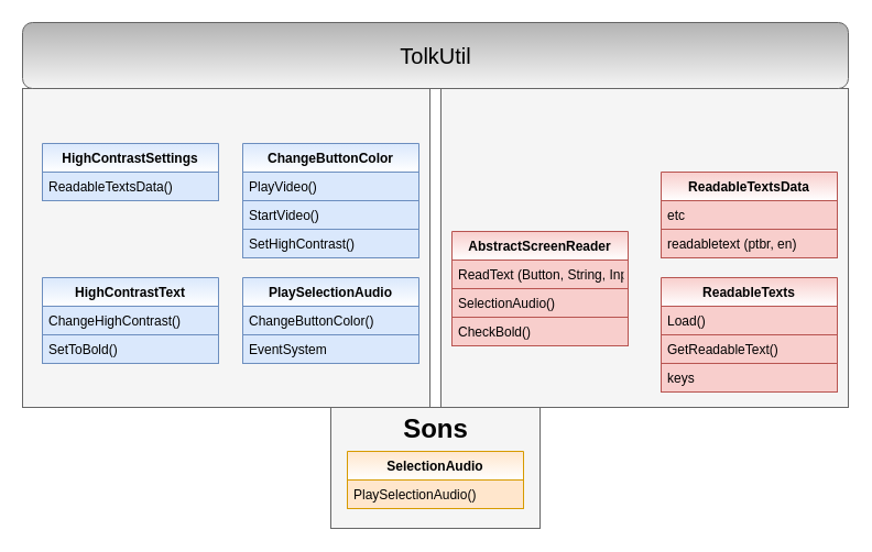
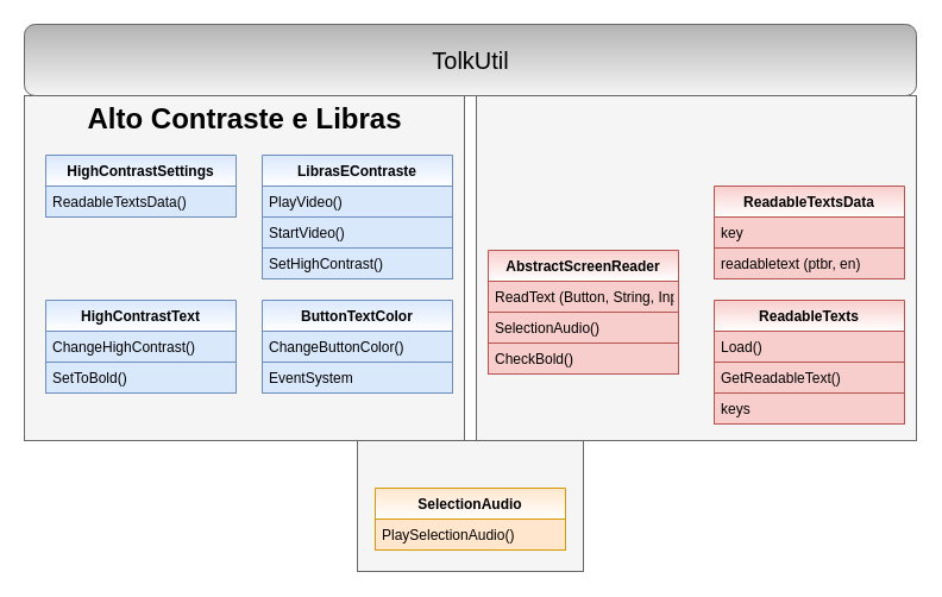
+ <mxCell id="31" value="Alto Contraste e Libras" style="text;strokeColor=none;fillColor=none;html=1;fontSize=24;fontStyle=1;verticalAlign=middle;align=center;" vertex="1" parent="1"><mxGeometry x="20" y="80" width="370" height="40" as="geometry" /></mxCell>
- <mxCell id="10" value="ChangeButtonColor" style="swimlane;fontStyle=1;align=center;verticalAlign=top;childLayout=stackLayout;horizontal=1;startSize=26;horizontalStack=0;resizeParent=1;resizeParentMax=0;resizeLast=0;collapsible=1;marginBottom=0;fillColor=#dae8fc;strokeColor=#6c8ebf;gradientColor=#ffffff;" vertex="1" parent="1"><mxGeometry x="220" y="130" width="160" height="104" as="geometry" /></mxCell>
+ <mxCell id="10" value="LibrasEContraste" style="swimlane;fontStyle=1;align=center;verticalAlign=top;childLayout=stackLayout;horizontal=1;startSize=26;horizontalStack=0;resizeParent=1;resizeParentMax=0;resizeLast=0;collapsible=1;marginBottom=0;fillColor=#dae8fc;strokeColor=#6c8ebf;gradientColor=#ffffff;" vertex="1" parent="1"><mxGeometry x="220" y="130" width="160" height="104" as="geometry" /></mxCell>
- <mxCell id="25" value="etc" style="text;strokeColor=#b85450;fillColor=#f8cecc;align=left;verticalAlign=top;spacingLeft=4;spacingRight=4;overflow=hidden;rotatable=0;points=[[0,0.5],[1,0.5]];portConstraint=eastwest;" vertex="1" parent="24"><mxGeometry y="26" width="160" height="26" as="geometry" /></mxCell>
+ <mxCell id="25" value="key" style="text;strokeColor=#b85450;fillColor=#f8cecc;align=left;verticalAlign=top;spacingLeft=4;spacingRight=4;overflow=hidden;rotatable=0;points=[[0,0.5],[1,0.5]];portConstraint=eastwest;" vertex="1" parent="24"><mxGeometry y="26" width="160" height="26" as="geometry" /></mxCell>
- <mxCell id="28" value="PlaySelectionAudio" style="swimlane;fontStyle=1;align=center;verticalAlign=top;childLayout=stackLayout;horizontal=1;startSize=26;horizontalStack=0;resizeParent=1;resizeParentMax=0;resizeLast=0;collapsible=1;marginBottom=0;fillColor=#dae8fc;strokeColor=#6c8ebf;gradientColor=#ffffff;swimlaneFillColor=none;rounded=0;shadow=0;comic=0;" vertex="1" parent="1"><mxGeometry x="220" y="252" width="160" height="78" as="geometry" /></mxCell>
+ <mxCell id="28" value="ButtonTextColor" style="swimlane;fontStyle=1;align=center;verticalAlign=top;childLayout=stackLayout;horizontal=1;startSize=26;horizontalStack=0;resizeParent=1;resizeParentMax=0;resizeLast=0;collapsible=1;marginBottom=0;fillColor=#dae8fc;strokeColor=#6c8ebf;gradientColor=#ffffff;swimlaneFillColor=none;rounded=0;shadow=0;comic=0;" vertex="1" parent="1"><mxGeometry x="220" y="252" width="160" height="78" as="geometry" /></mxCell>
- <mxCell id="32" value="Sons" style="text;strokeColor=none;fillColor=none;html=1;fontSize=24;fontStyle=1;verticalAlign=middle;align=center;rounded=0;shadow=0;comic=0;" vertex="1" parent="1"><mxGeometry x="300" y="370" width="190" height="40" as="geometry" /></mxCell>
